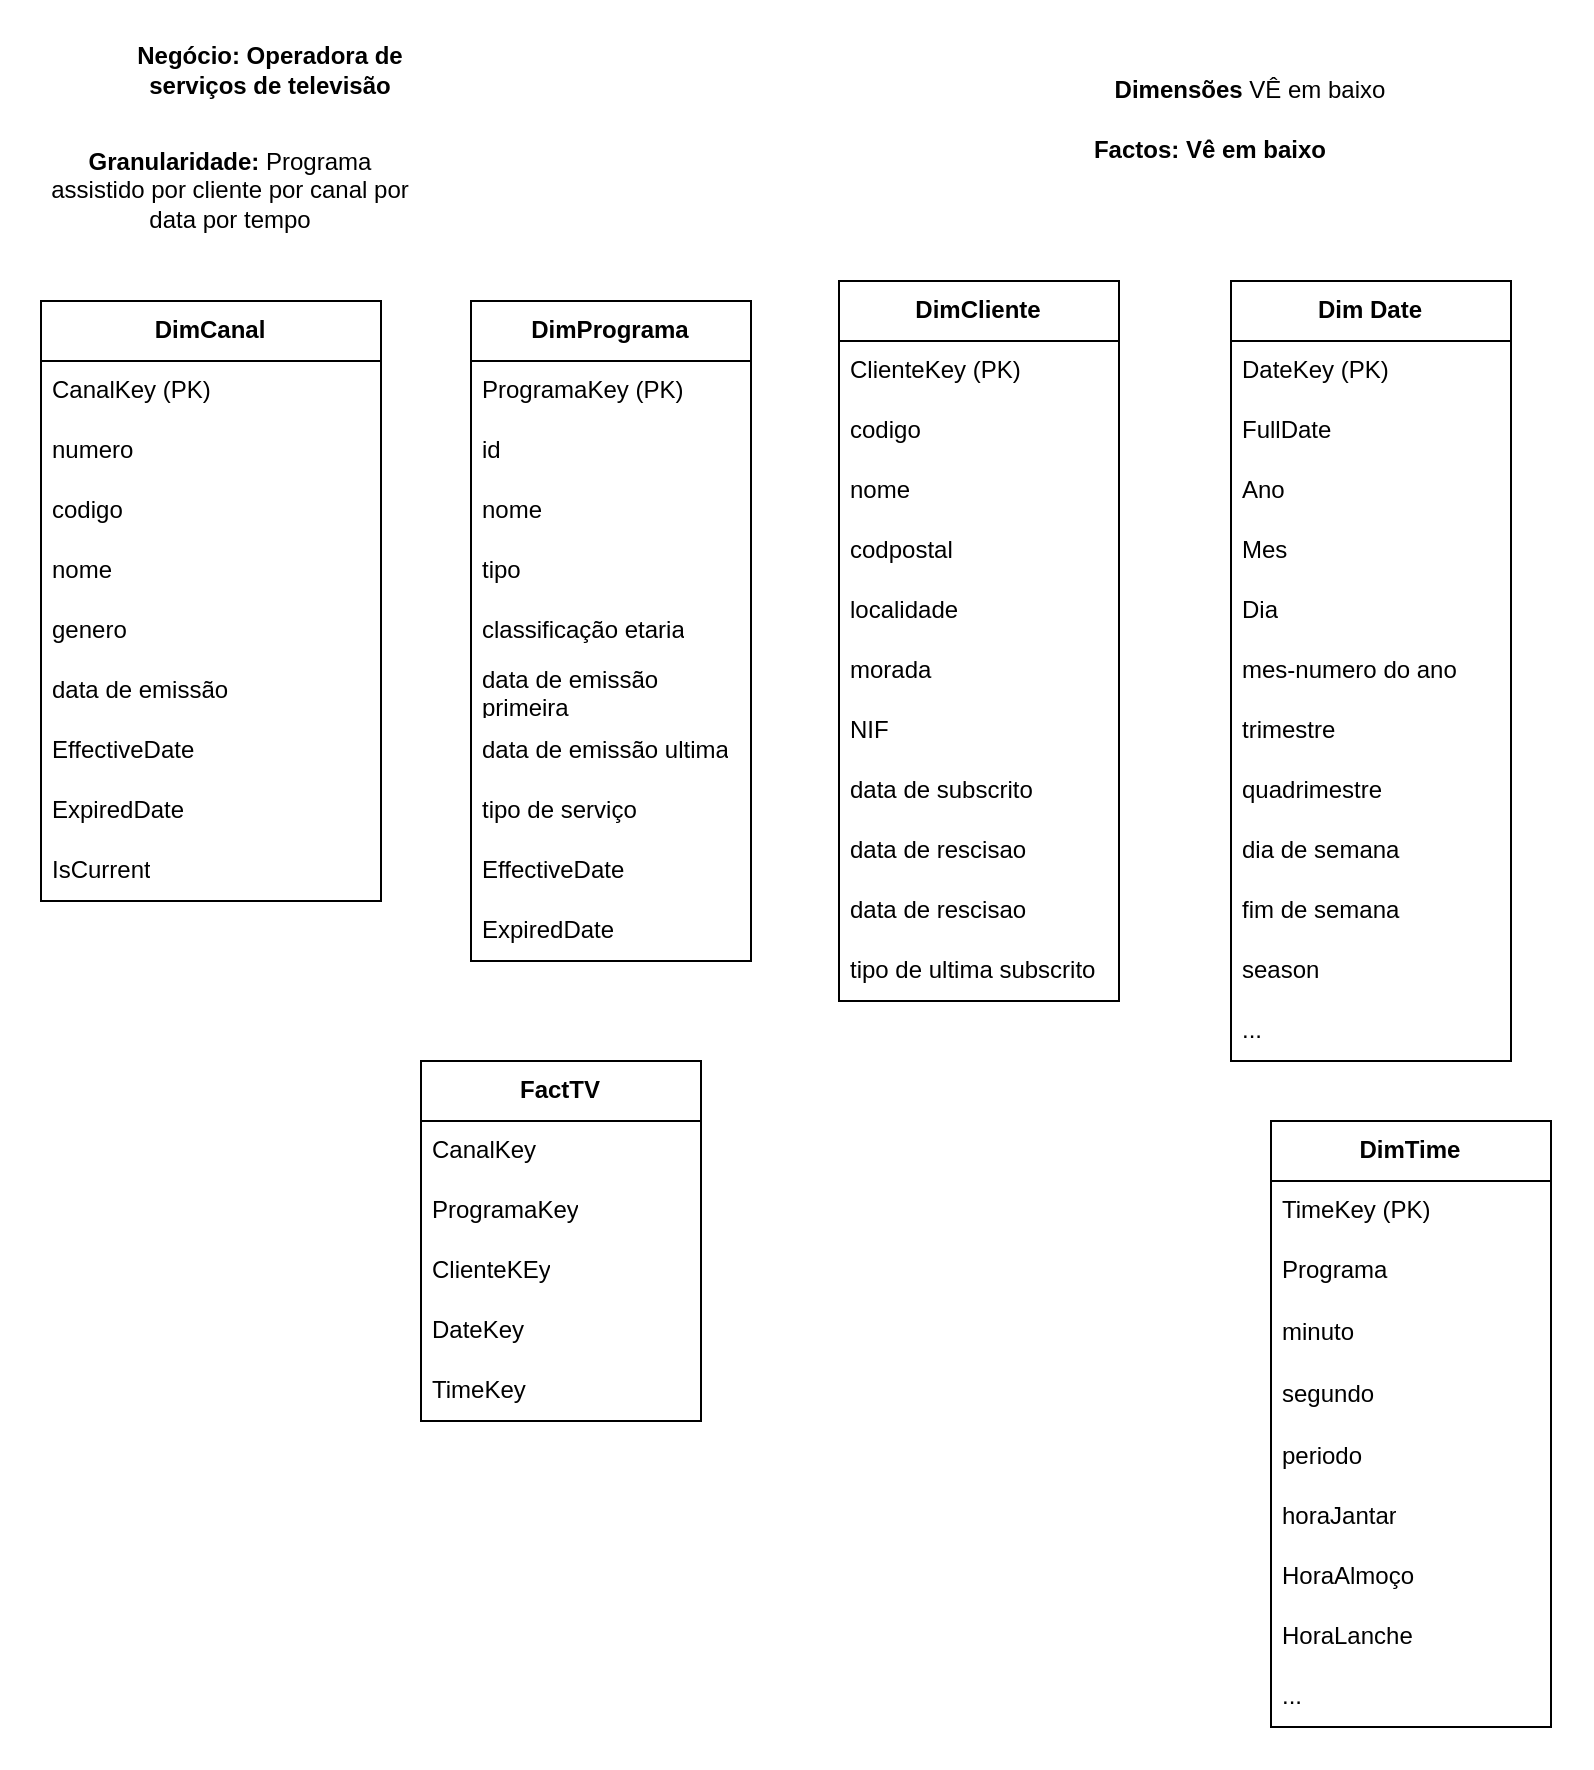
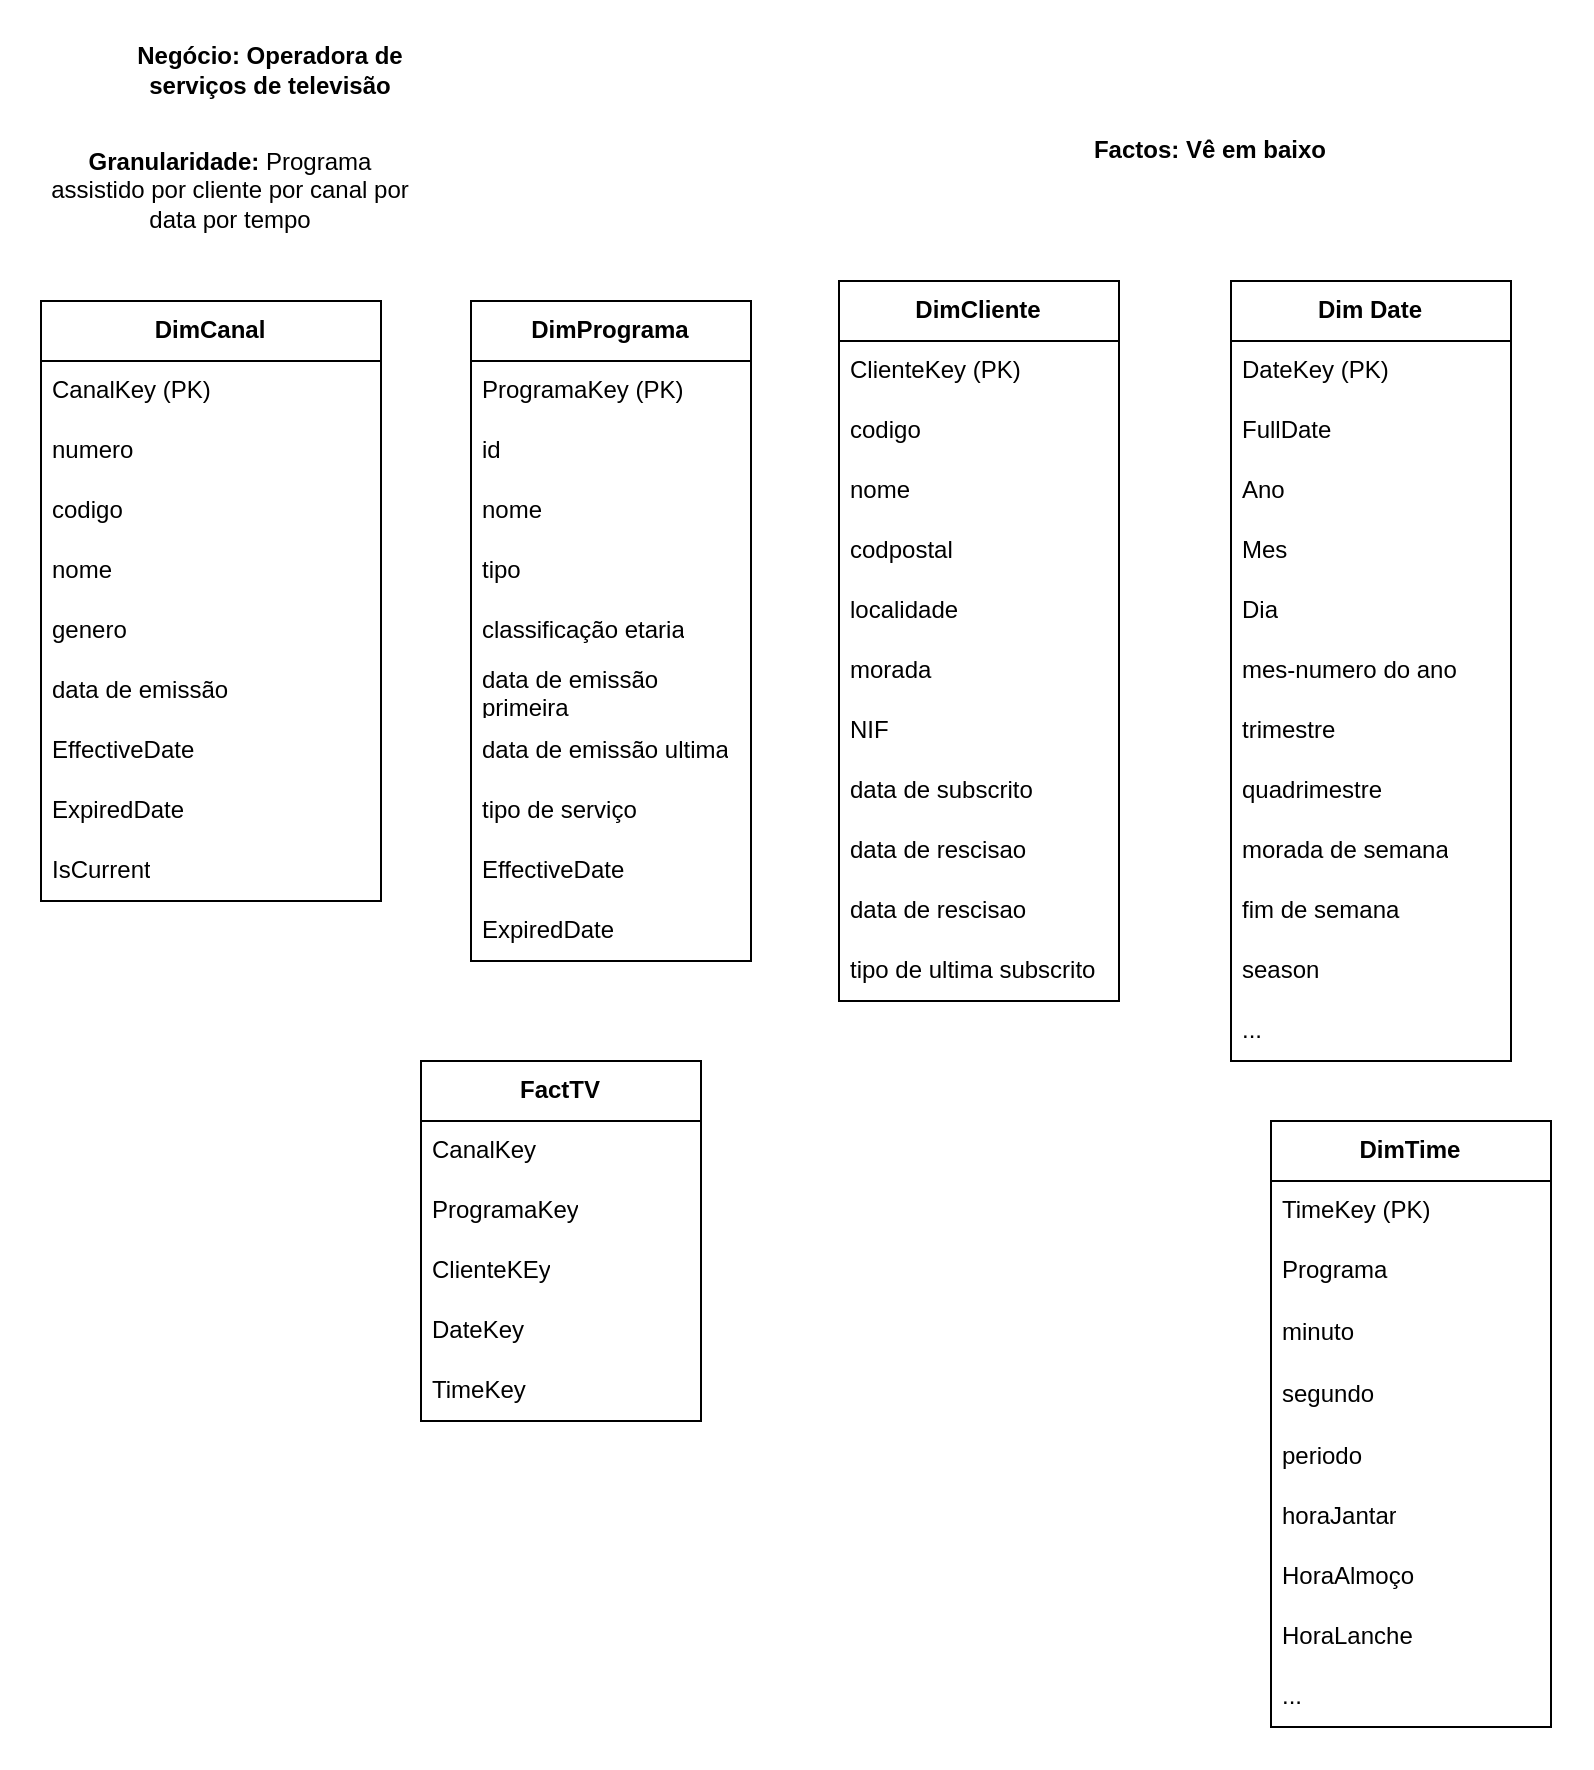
- <mxCell id="2" value="&lt;b&gt;Dimensões &lt;/b&gt;VÊ em baixo" style="text;html=1;strokeColor=none;fillColor=none;align=center;verticalAlign=middle;whiteSpace=wrap;rounded=0;" parent="1" vertex="1"><mxGeometry x="555" y="30" width="140" height="30" as="geometry" /></mxCell>
- <mxCell id="51" value="dia de semana" style="text;strokeColor=none;fillColor=none;align=left;verticalAlign=middle;spacingLeft=4;spacingRight=4;overflow=hidden;points=[[0,0.5],[1,0.5]];portConstraint=eastwest;rotatable=0;whiteSpace=wrap;html=1;" parent="42" vertex="1"><mxGeometry y="270" width="140" height="30" as="geometry" /></mxCell>
+ <mxCell id="51" value="morada de semana" style="text;strokeColor=none;fillColor=none;align=left;verticalAlign=middle;spacingLeft=4;spacingRight=4;overflow=hidden;points=[[0,0.5],[1,0.5]];portConstraint=eastwest;rotatable=0;whiteSpace=wrap;html=1;" parent="42" vertex="1"><mxGeometry y="270" width="140" height="30" as="geometry" /></mxCell>
